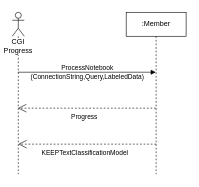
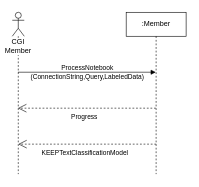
- <mxCell id="2" value="CGI Progress" style="shape=umlLifeline;participant=umlActor;perimeter=lifelinePerimeter;whiteSpace=wrap;html=1;container=1;collapsible=0;recursiveResize=0;verticalAlign=top;spacingTop=36;outlineConnect=0;labelBackgroundColor=#ffffff;" parent="1" vertex="1"><mxGeometry x="20" y="20" width="20" height="270" as="geometry" /></mxCell>
+ <mxCell id="2" value="CGI Member" style="shape=umlLifeline;participant=umlActor;perimeter=lifelinePerimeter;whiteSpace=wrap;html=1;container=1;collapsible=0;recursiveResize=0;verticalAlign=top;spacingTop=36;outlineConnect=0;labelBackgroundColor=#ffffff;" parent="1" vertex="1"><mxGeometry x="20" y="20" width="20" height="270" as="geometry" /></mxCell>
